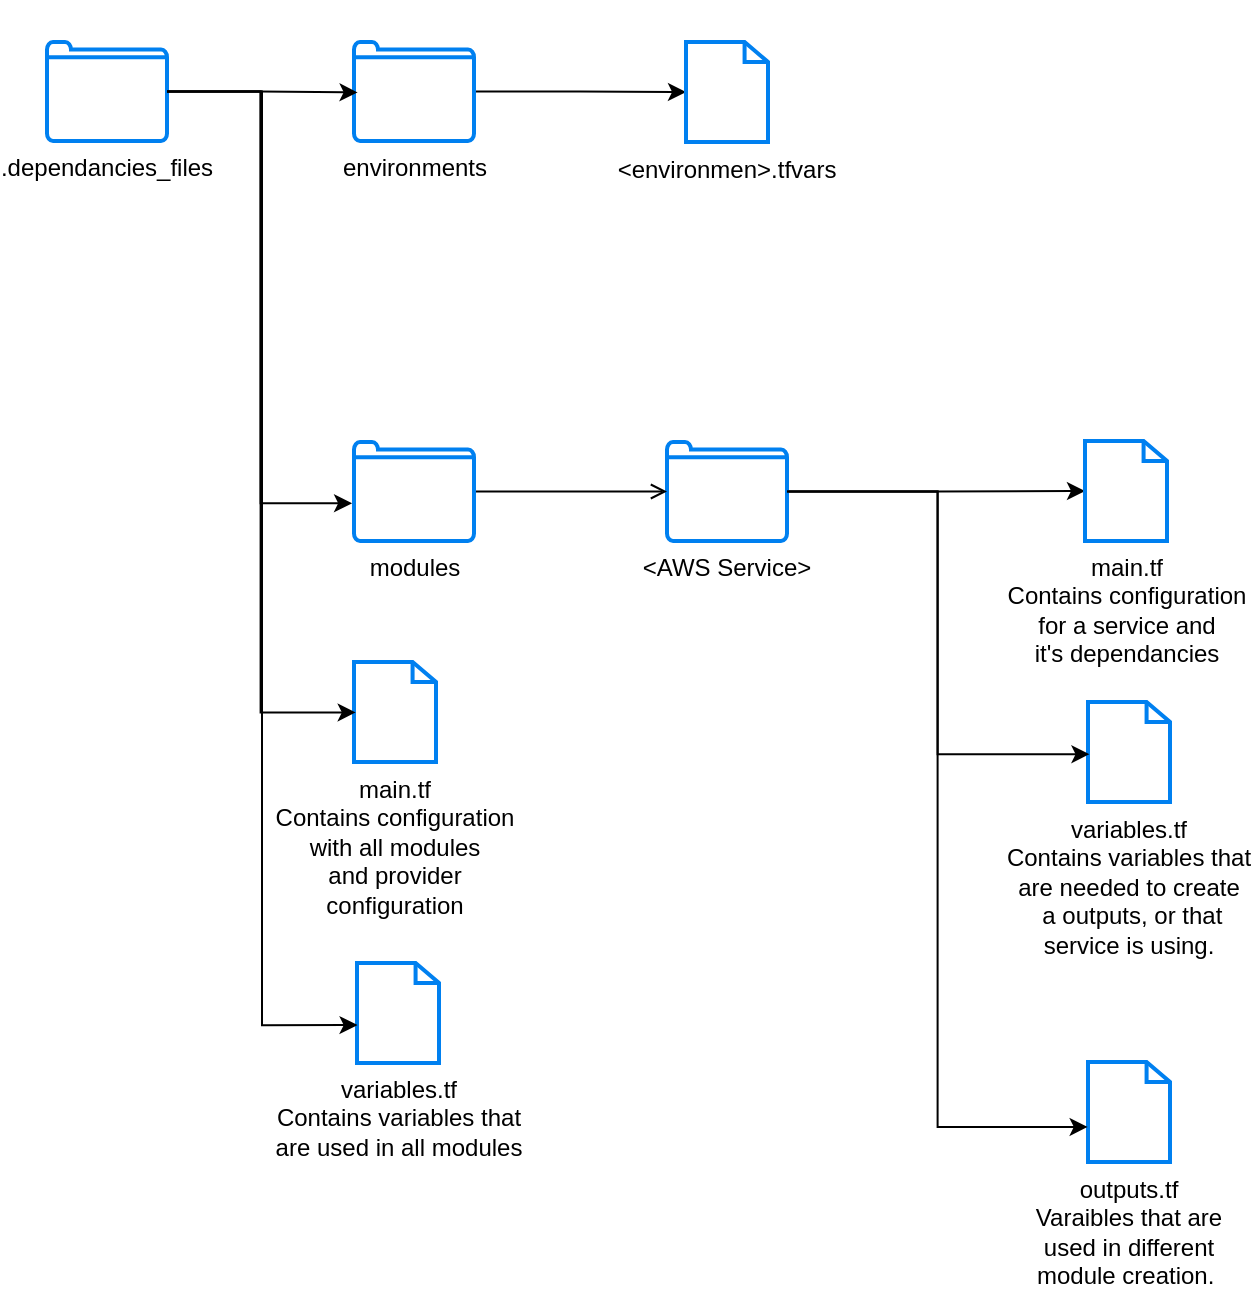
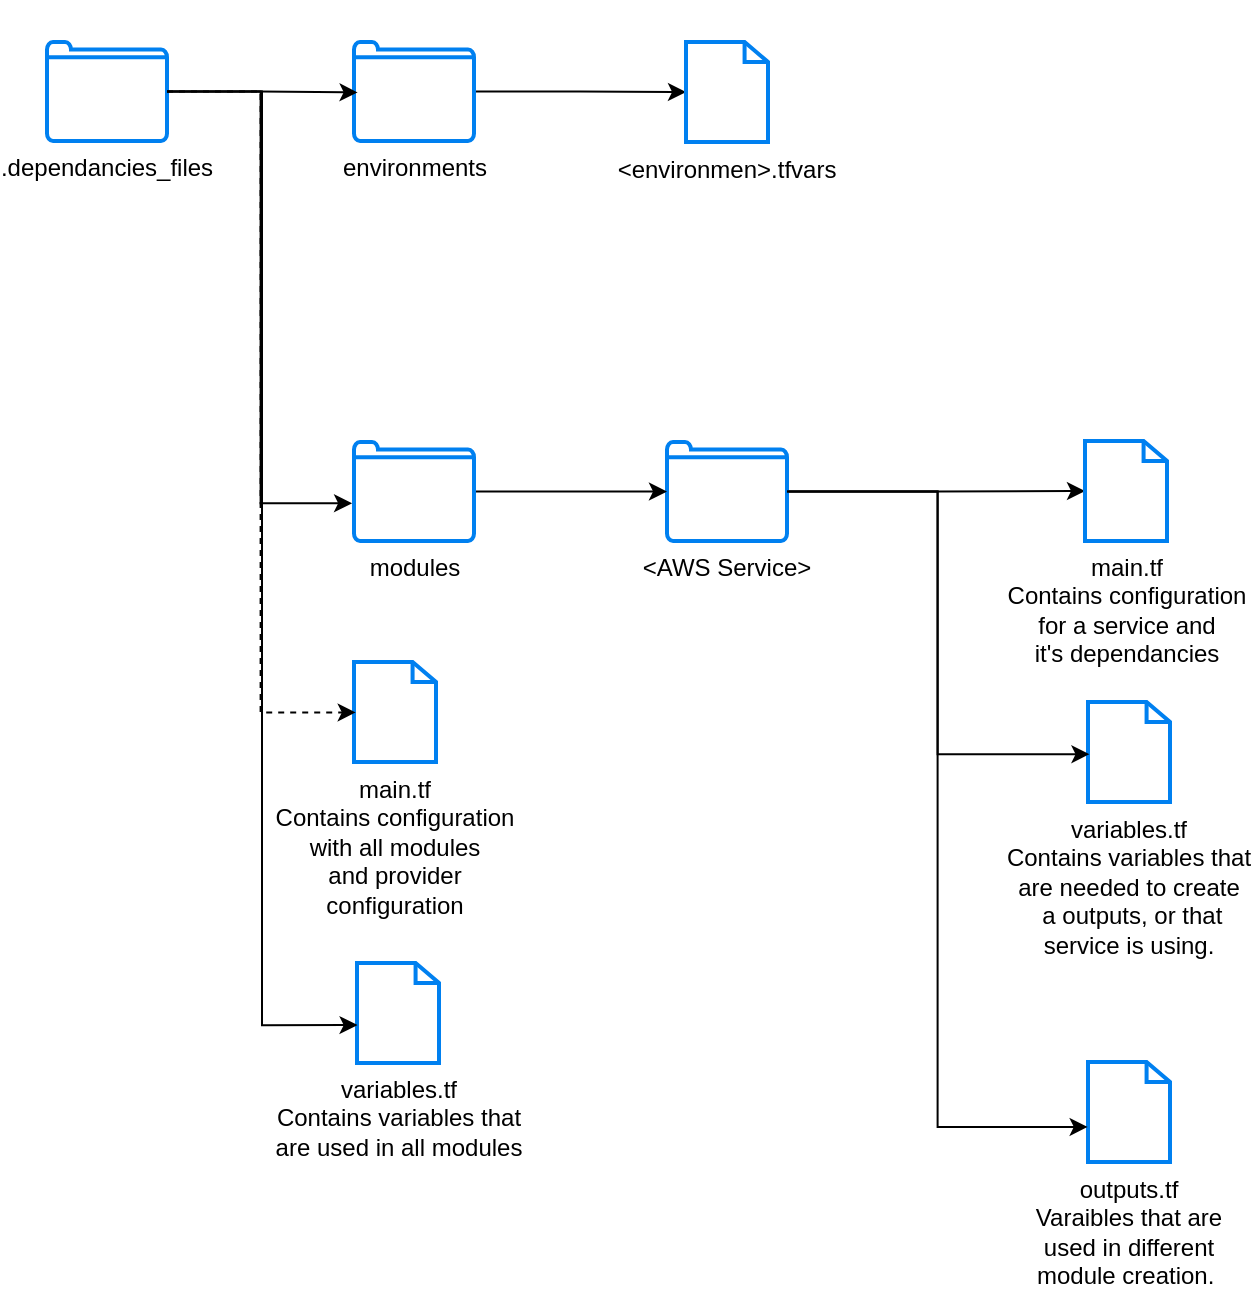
- <mxCell id="7" value="" style="edgeStyle=orthogonalEdgeStyle;rounded=0;orthogonalLoop=1;jettySize=auto;html=1;endArrow=open;" parent="1" source="8" target="4" edge="1"><mxGeometry relative="1" as="geometry" /></mxCell>
+ <mxCell id="7" value="" style="edgeStyle=orthogonalEdgeStyle;rounded=0;orthogonalLoop=1;jettySize=auto;html=1;" parent="1" source="8" target="4" edge="1"><mxGeometry relative="1" as="geometry" /></mxCell>
- <mxCell id="19" style="edgeStyle=orthogonalEdgeStyle;rounded=0;orthogonalLoop=1;jettySize=auto;html=1;entryX=0.021;entryY=0.504;entryDx=0;entryDy=0;entryPerimeter=0;" parent="1" source="2" target="15" edge="1"><mxGeometry relative="1" as="geometry" /></mxCell>
+ <mxCell id="19" style="edgeStyle=orthogonalEdgeStyle;rounded=0;orthogonalLoop=1;jettySize=auto;html=1;entryX=0.021;entryY=0.504;entryDx=0;entryDy=0;entryPerimeter=0;dashed=1;" parent="1" source="2" target="15" edge="1"><mxGeometry relative="1" as="geometry" /></mxCell>
